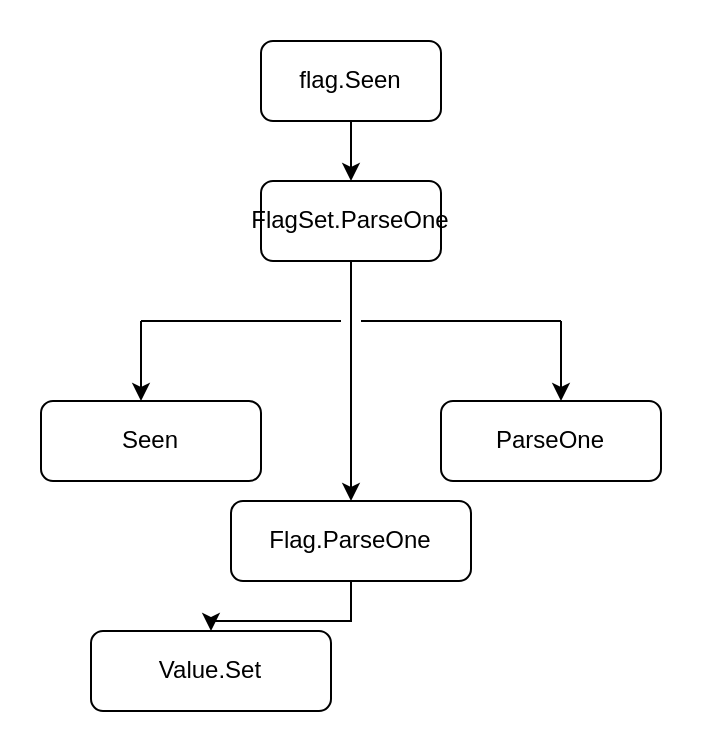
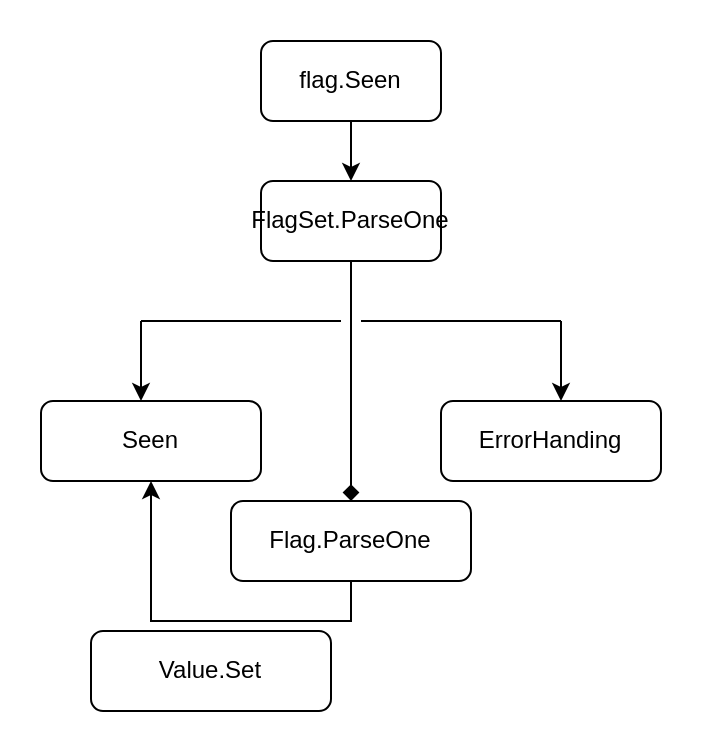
- <mxCell id="11" value="ParseOne" style="rounded=1;whiteSpace=wrap;html=1;" vertex="1" parent="1"><mxGeometry x="220" y="200" width="110" height="40" as="geometry" /></mxCell>
+ <mxCell id="11" value="ErrorHanding" style="rounded=1;whiteSpace=wrap;html=1;" vertex="1" parent="1"><mxGeometry x="220" y="200" width="110" height="40" as="geometry" /></mxCell>
- <mxCell id="4" style="edgeStyle=orthogonalEdgeStyle;rounded=0;orthogonalLoop=1;jettySize=auto;html=1;exitX=0.5;exitY=1;exitDx=0;exitDy=0;" edge="1" parent="1" source="5" target="13"><mxGeometry relative="1" as="geometry"><mxPoint x="175" y="270" as="targetPoint" /><Array as="points"><mxPoint x="175" y="170" /><mxPoint x="175" y="170" /></Array></mxGeometry></mxCell>
+ <mxCell id="4" style="edgeStyle=orthogonalEdgeStyle;rounded=0;orthogonalLoop=1;jettySize=auto;html=1;exitX=0.5;exitY=1;exitDx=0;exitDy=0;endArrow=diamond;" edge="1" parent="1" source="5" target="13"><mxGeometry relative="1" as="geometry"><mxPoint x="175" y="270" as="targetPoint" /><Array as="points"><mxPoint x="175" y="170" /><mxPoint x="175" y="170" /></Array></mxGeometry></mxCell>
- <mxCell id="12" style="edgeStyle=orthogonalEdgeStyle;rounded=0;orthogonalLoop=1;jettySize=auto;html=1;exitX=0.5;exitY=1;exitDx=0;exitDy=0;entryX=0.5;entryY=0;entryDx=0;entryDy=0;" edge="1" parent="1" source="13" target="14"><mxGeometry relative="1" as="geometry" /></mxCell>
+ <mxCell id="12" style="edgeStyle=orthogonalEdgeStyle;rounded=0;orthogonalLoop=1;jettySize=auto;html=1;exitX=0.5;exitY=1;exitDx=0;exitDy=0;" edge="1" parent="1" source="13" target="10"><mxGeometry relative="1" as="geometry" /></mxCell>
